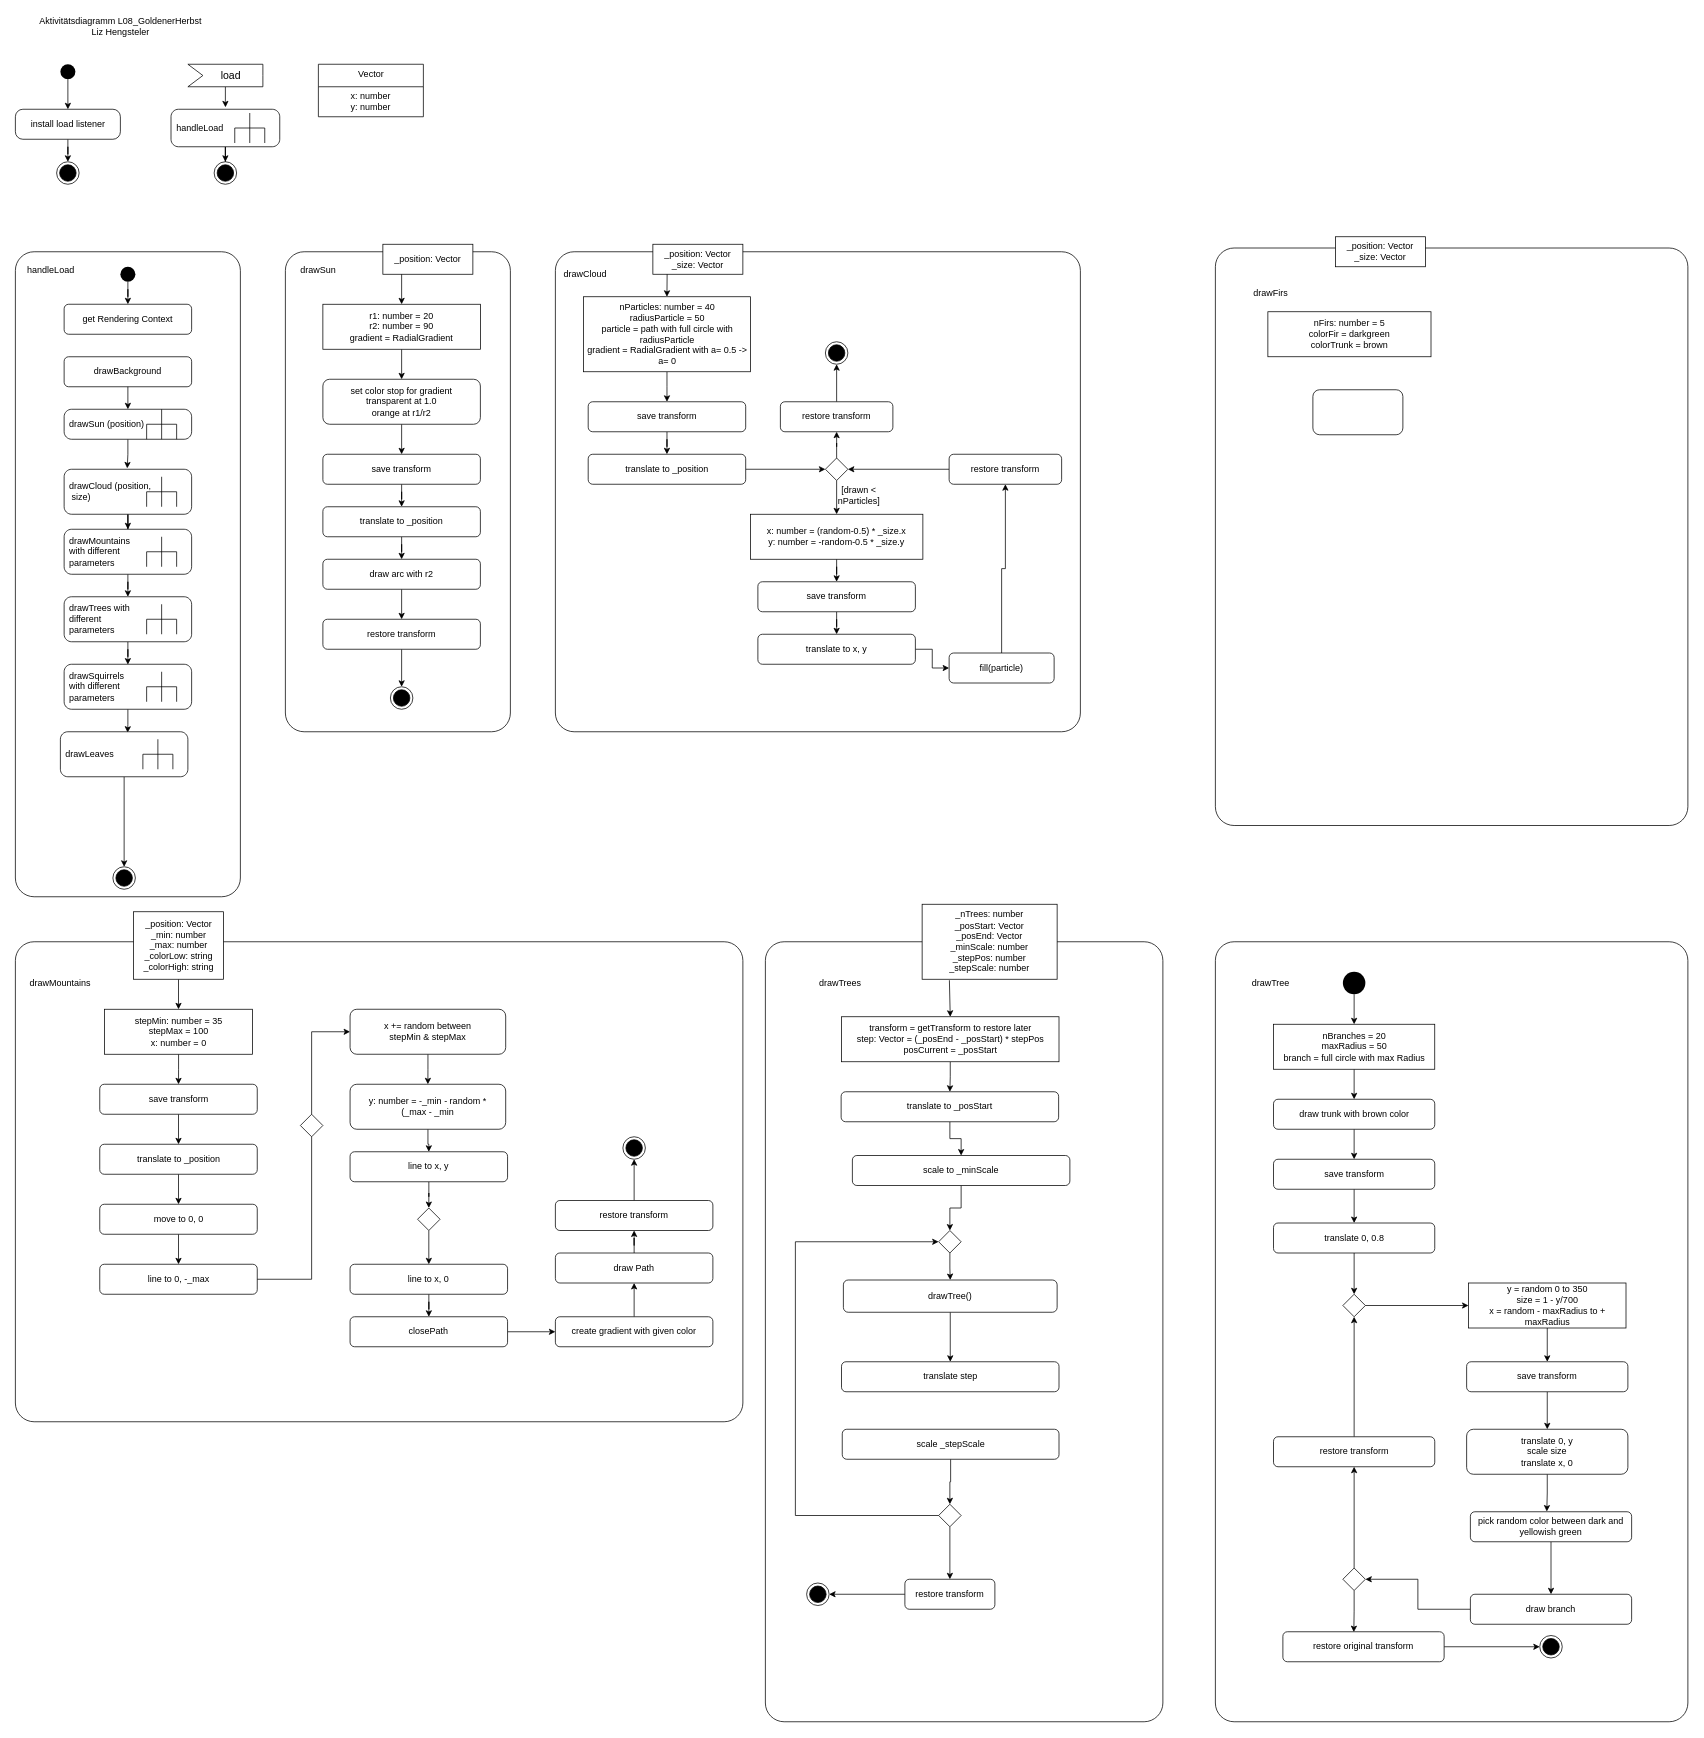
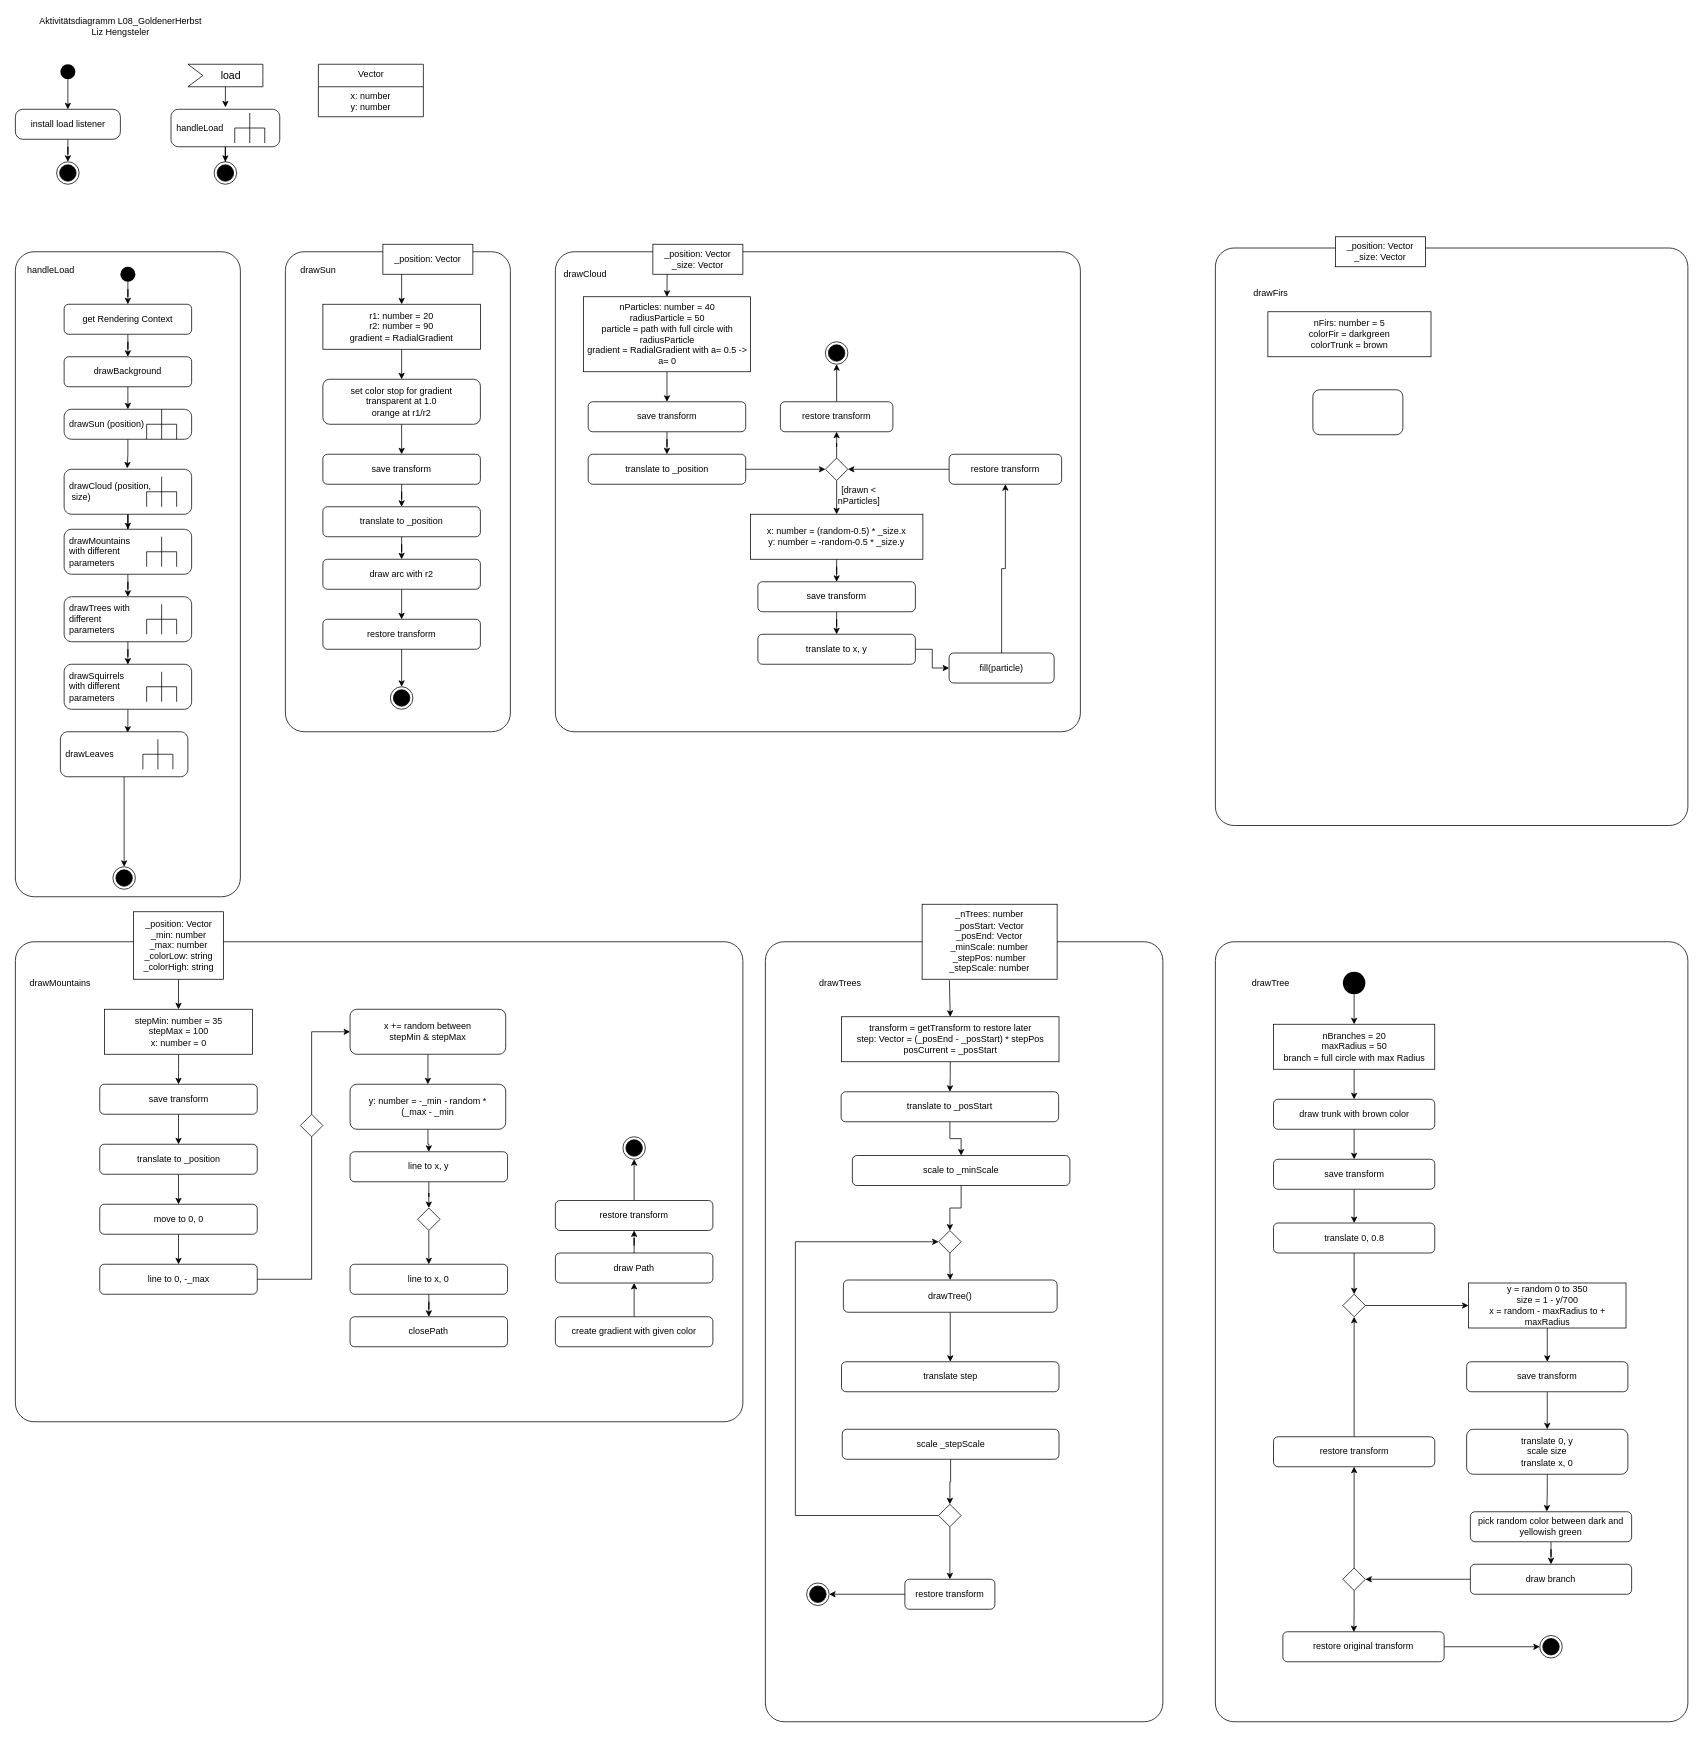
+ <mxCell id="19" style="edgeStyle=orthogonalEdgeStyle;rounded=0;orthogonalLoop=1;jettySize=auto;html=1;entryX=0.5;entryY=0;entryDx=0;entryDy=0;" parent="1" source="20" target="21" edge="1"><mxGeometry relative="1" as="geometry" /></mxCell>
- <mxCell id="105" style="edgeStyle=orthogonalEdgeStyle;rounded=0;orthogonalLoop=1;jettySize=auto;html=1;entryX=0;entryY=0.5;entryDx=0;entryDy=0;" parent="1" source="106" target="110" edge="1"><mxGeometry relative="1" as="geometry" /></mxCell>
- <mxCell id="164" value="draw branch" style="rounded=1;whiteSpace=wrap;html=1;" parent="1" vertex="1"><mxGeometry x="1960" y="2125" width="215" height="40" as="geometry" /></mxCell>
+ <mxCell id="164" value="draw branch" style="rounded=1;whiteSpace=wrap;html=1;" parent="1" vertex="1"><mxGeometry x="1960" y="2085" width="215" height="40" as="geometry" /></mxCell>
